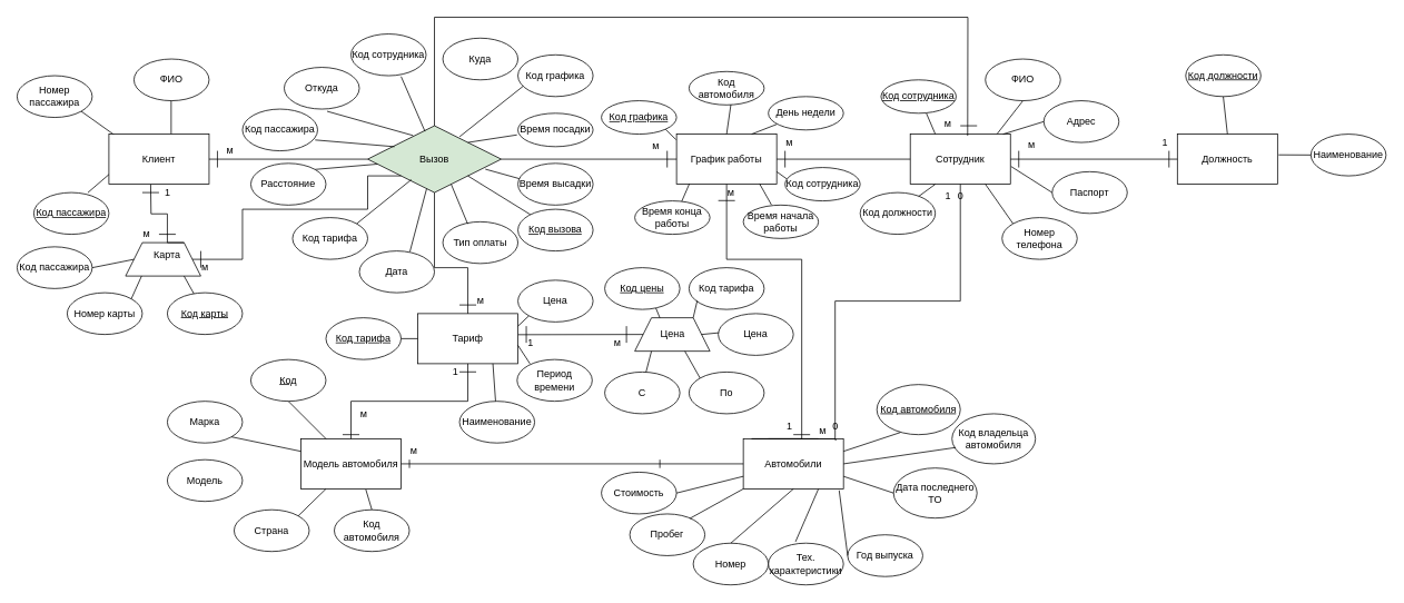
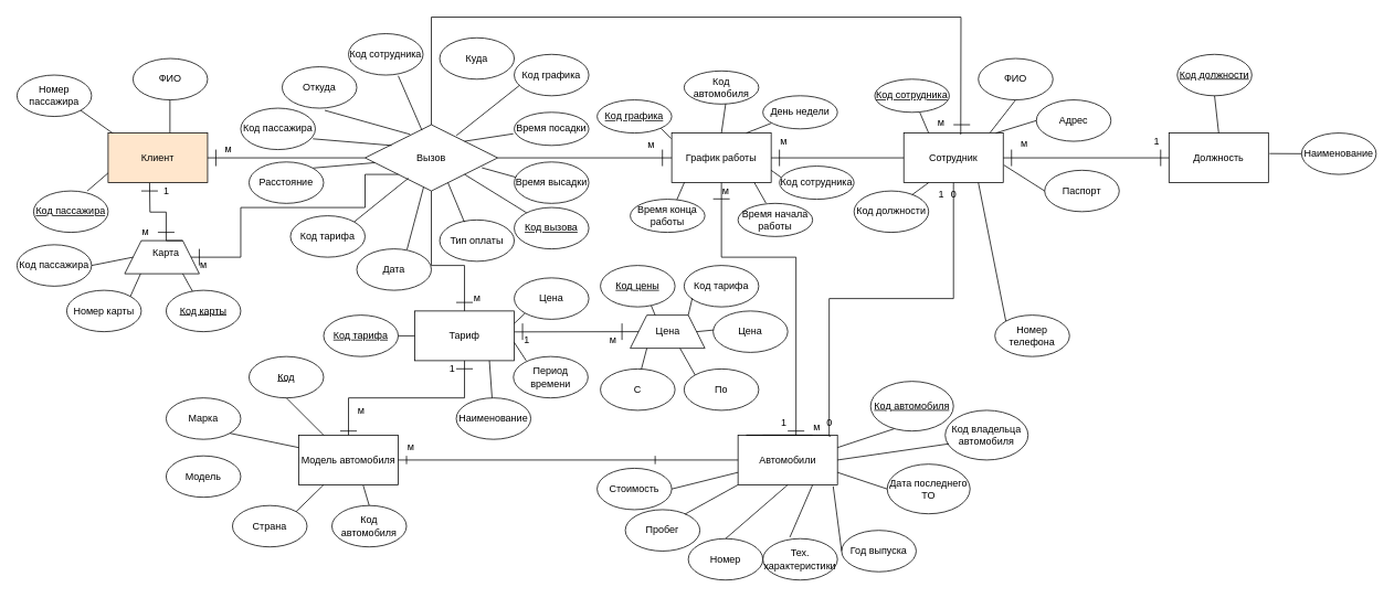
- <mxCell id="130" value="Клиент" style="rounded=0;whiteSpace=wrap;html=1;" parent="1" vertex="1"><mxGeometry x="130" y="160" width="120" height="60" as="geometry" /></mxCell>
+ <mxCell id="130" value="Клиент" style="rounded=0;whiteSpace=wrap;html=1;fillColor=#ffe6cc;" parent="1" vertex="1"><mxGeometry x="130" y="160" width="120" height="60" as="geometry" /></mxCell>
- <mxCell id="4" value="Вызов" style="rhombus;whiteSpace=wrap;html=1;fillColor=#d5e8d4;" parent="1" vertex="1"><mxGeometry x="440" y="150" width="160" height="80" as="geometry" /></mxCell>
+ <mxCell id="4" value="Вызов" style="rhombus;whiteSpace=wrap;html=1;" parent="1" vertex="1"><mxGeometry x="440" y="150" width="160" height="80" as="geometry" /></mxCell>
- <mxCell id="6" value="Номер телефона" style="ellipse;whiteSpace=wrap;html=1;" parent="1" vertex="1"><mxGeometry x="1200" y="260" width="90" height="50" as="geometry" /></mxCell>
+ <mxCell id="6" value="Номер телефона" style="ellipse;whiteSpace=wrap;html=1;" parent="1" vertex="1"><mxGeometry x="1200" y="380" width="90" height="50" as="geometry" /></mxCell>
